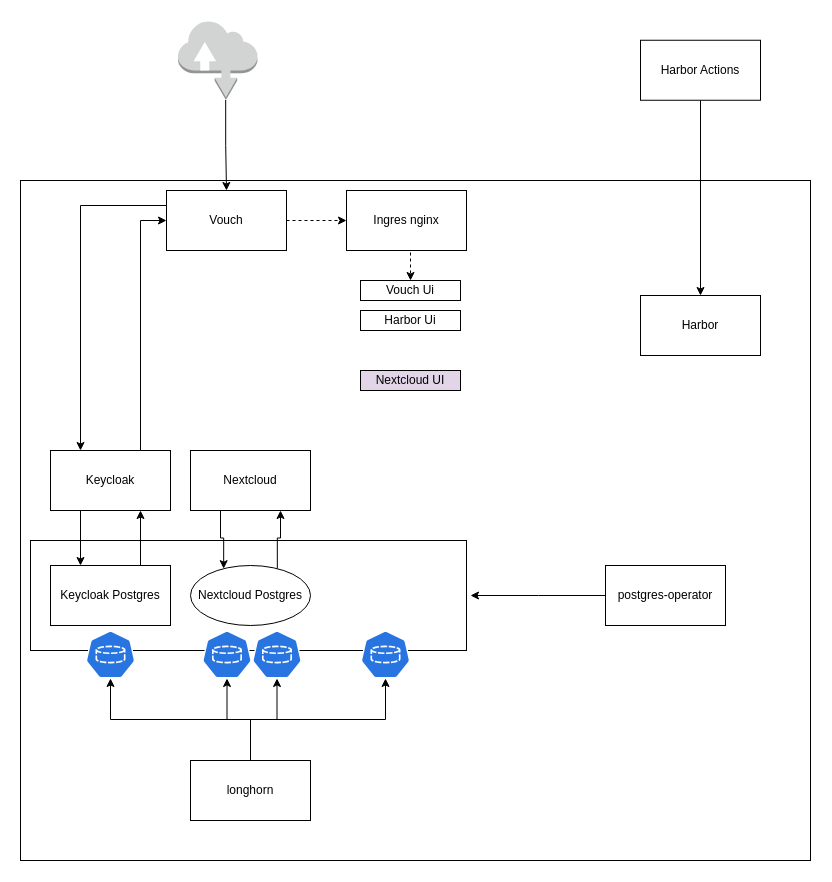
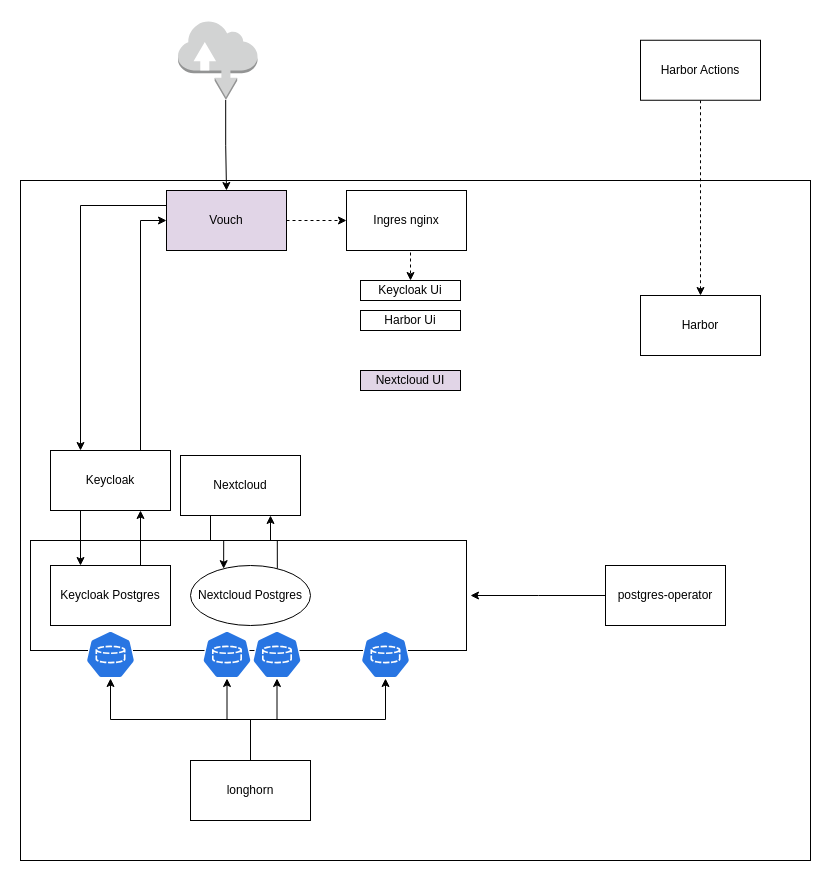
- <mxCell id="29" style="edgeStyle=orthogonalEdgeStyle;rounded=0;orthogonalLoop=1;jettySize=auto;html=1;exitX=0.5;exitY=1;exitDx=0;exitDy=0;" edge="1" parent="1" source="30" target="4"><mxGeometry relative="1" as="geometry" /></mxCell>
+ <mxCell id="29" style="edgeStyle=orthogonalEdgeStyle;rounded=0;orthogonalLoop=1;jettySize=auto;html=1;exitX=0.5;exitY=1;exitDx=0;exitDy=0;dashed=1;" edge="1" parent="1" source="30" target="4"><mxGeometry relative="1" as="geometry" /></mxCell>
- <mxCell id="23" value="Vouch" style="rounded=0;whiteSpace=wrap;html=1;" vertex="1" parent="1"><mxGeometry x="166" y="190" width="120" height="60" as="geometry" /></mxCell>
+ <mxCell id="23" value="Vouch" style="rounded=0;whiteSpace=wrap;html=1;fillColor=#e1d5e7;" vertex="1" parent="1"><mxGeometry x="166" y="190" width="120" height="60" as="geometry" /></mxCell>
- <mxCell id="31" value="Vouch Ui" style="rounded=0;whiteSpace=wrap;html=1;" vertex="1" parent="1"><mxGeometry x="360" y="280" width="100" height="20" as="geometry" /></mxCell>
+ <mxCell id="31" value="Keycloak Ui" style="rounded=0;whiteSpace=wrap;html=1;" vertex="1" parent="1"><mxGeometry x="360" y="280" width="100" height="20" as="geometry" /></mxCell>
- <mxCell id="34" value="Nextcloud" style="rounded=0;whiteSpace=wrap;html=1;" vertex="1" parent="1"><mxGeometry x="190" y="450" width="120" height="60" as="geometry" /></mxCell>
+ <mxCell id="34" value="Nextcloud" style="rounded=0;whiteSpace=wrap;html=1;" vertex="1" parent="1"><mxGeometry x="180" y="455" width="120" height="60" as="geometry" /></mxCell>
